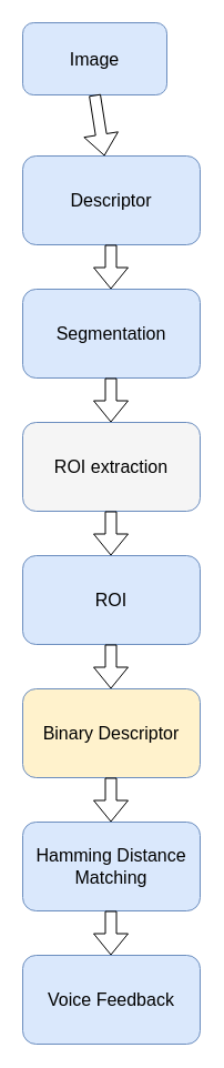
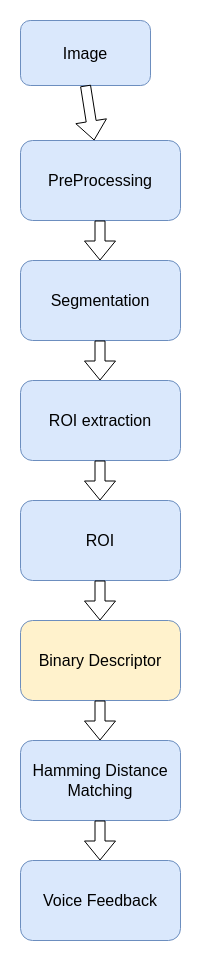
- <mxCell id="3" value="Descriptor" style="rounded=1;whiteSpace=wrap;html=1;fontSize=16;fillColor=#dae8fc;strokeColor=#6c8ebf;" vertex="1" parent="1"><mxGeometry x="20" y="140" width="160" height="80" as="geometry" /></mxCell>
+ <mxCell id="3" value="PreProcessing" style="rounded=1;whiteSpace=wrap;html=1;fontSize=16;fillColor=#dae8fc;strokeColor=#6c8ebf;" vertex="1" parent="1"><mxGeometry x="20" y="140" width="160" height="80" as="geometry" /></mxCell>
- <mxCell id="4" value="ROI extraction" style="rounded=1;whiteSpace=wrap;html=1;fontSize=16;fillColor=#f5f5f5;strokeColor=#6c8ebf;" vertex="1" parent="1"><mxGeometry x="20" y="380" width="160" height="80" as="geometry" /></mxCell>
+ <mxCell id="4" value="ROI extraction" style="rounded=1;whiteSpace=wrap;html=1;fontSize=16;fillColor=#dae8fc;strokeColor=#6c8ebf;" vertex="1" parent="1"><mxGeometry x="20" y="380" width="160" height="80" as="geometry" /></mxCell>
